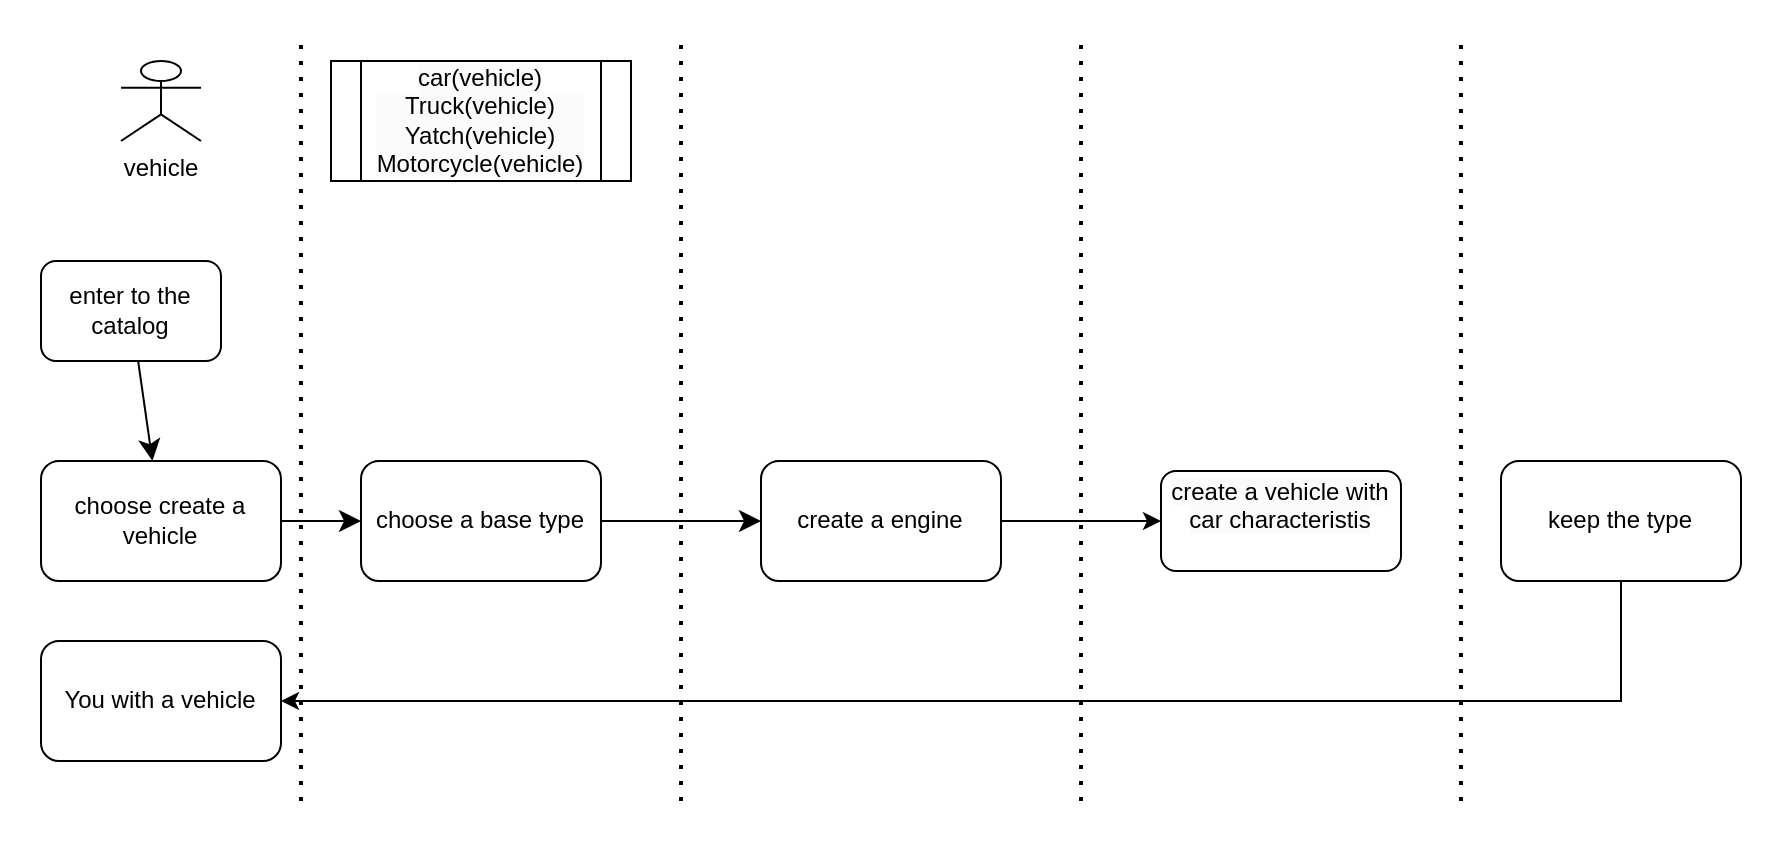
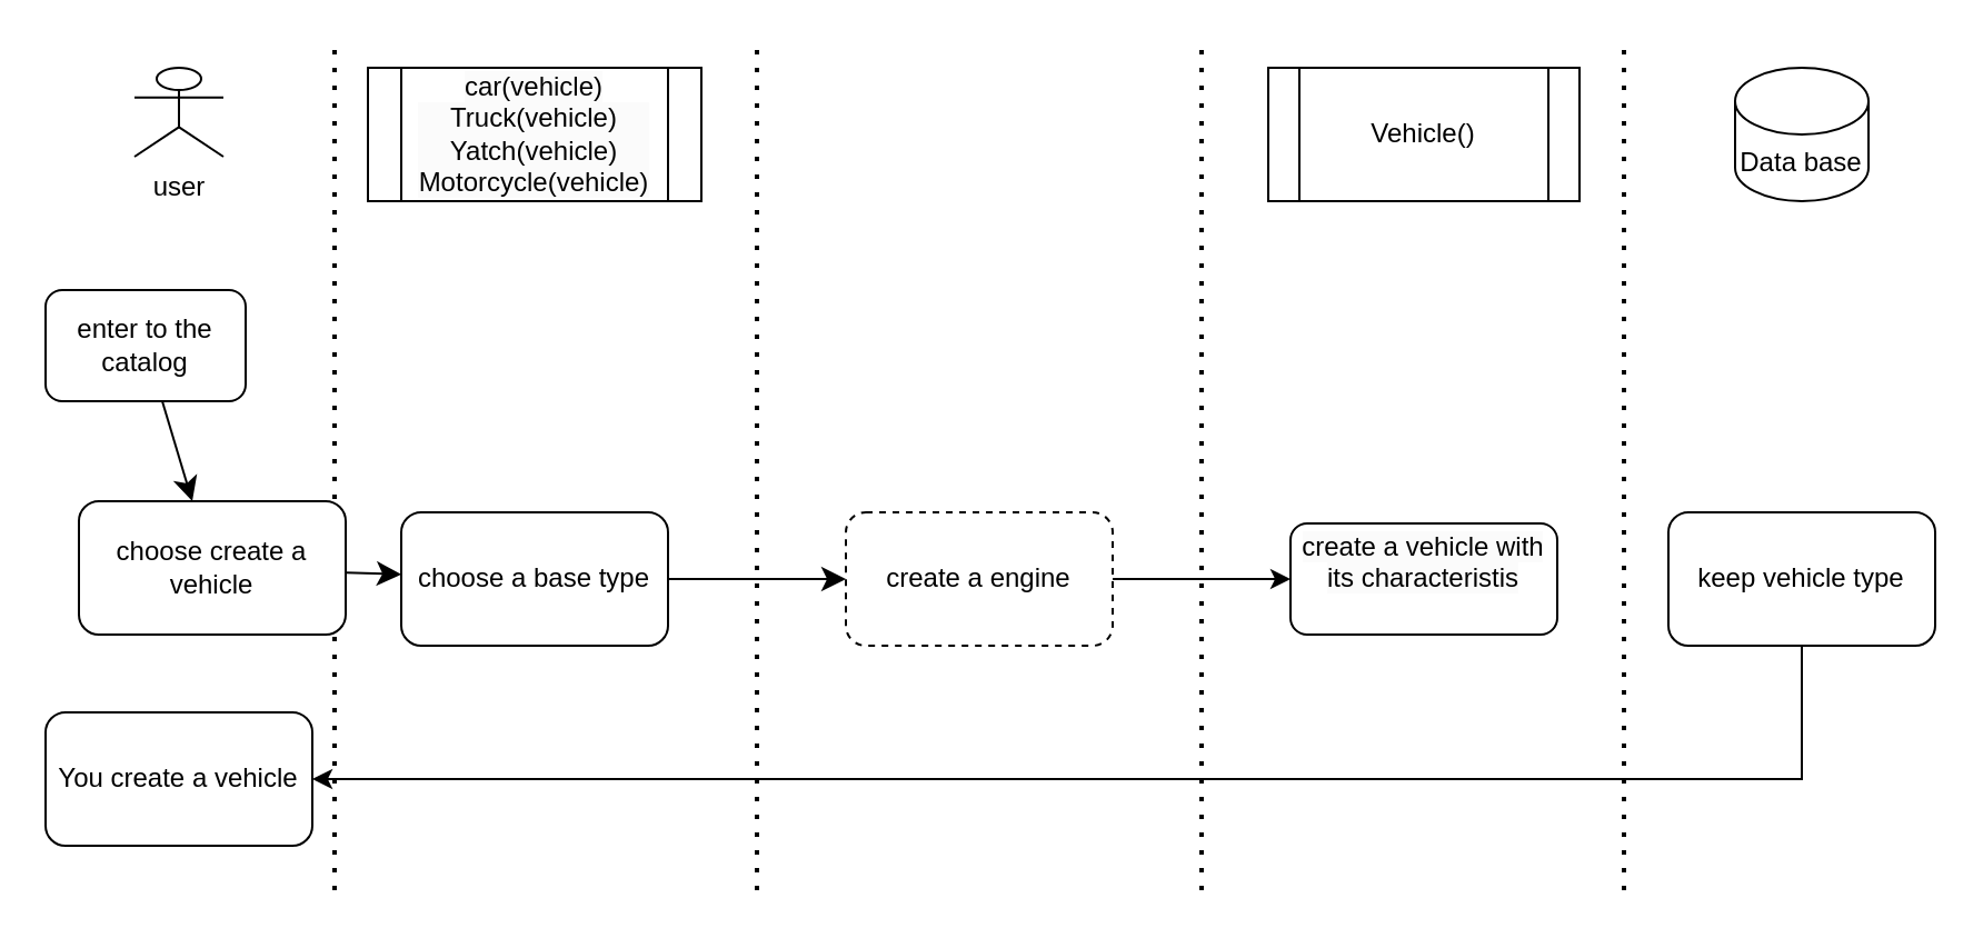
+ <mxCell id="6" value="Vehicle()" style="shape=process;whiteSpace=wrap;html=1;backgroundOutline=1;movable=1;resizable=1;rotatable=1;deletable=1;editable=1;locked=0;connectable=1;" parent="1" vertex="1"><mxGeometry x="570" y="30" width="140" height="60" as="geometry" /></mxCell>
+ <mxCell id="15" value="Data base" style="shape=cylinder3;whiteSpace=wrap;html=1;boundedLbl=1;backgroundOutline=1;size=15;" parent="1" vertex="1"><mxGeometry x="780" y="30" width="60" height="60" as="geometry" /></mxCell>
- <mxCell id="2" value="vehicle" style="shape=umlActor;verticalLabelPosition=bottom;verticalAlign=top;html=1;outlineConnect=0;movable=1;resizable=1;rotatable=1;deletable=1;editable=1;locked=0;connectable=1;" parent="1" vertex="1"><mxGeometry x="60" y="30" width="40" height="40" as="geometry" /></mxCell>
+ <mxCell id="2" value="user" style="shape=umlActor;verticalLabelPosition=bottom;verticalAlign=top;html=1;outlineConnect=0;movable=1;resizable=1;rotatable=1;deletable=1;editable=1;locked=0;connectable=1;" parent="1" vertex="1"><mxGeometry x="60" y="30" width="40" height="40" as="geometry" /></mxCell>
- <mxCell id="10" value="choose create a vehicle" style="rounded=1;whiteSpace=wrap;html=1;" parent="1" vertex="1"><mxGeometry x="20" y="230" width="120" height="60" as="geometry" /></mxCell>
+ <mxCell id="10" value="choose create a vehicle" style="rounded=1;whiteSpace=wrap;html=1;" parent="1" vertex="1"><mxGeometry x="35" y="225" width="120" height="60" as="geometry" /></mxCell>
- <mxCell id="22" value="create a engine" style="rounded=1;whiteSpace=wrap;html=1;" vertex="1" parent="1"><mxGeometry x="380" y="230" width="120" height="60" as="geometry" /></mxCell>
+ <mxCell id="22" value="create a engine" style="rounded=1;whiteSpace=wrap;html=1;dashed=1;" vertex="1" parent="1"><mxGeometry x="380" y="230" width="120" height="60" as="geometry" /></mxCell>
- <mxCell id="13" value="&#10;&lt;span style=&quot;color: rgb(0, 0, 0); font-family: Helvetica; font-size: 12px; font-style: normal; font-variant-ligatures: normal; font-variant-caps: normal; font-weight: 400; letter-spacing: normal; orphans: 2; text-align: center; text-indent: 0px; text-transform: none; widows: 2; word-spacing: 0px; -webkit-text-stroke-width: 0px; white-space: normal; background-color: rgb(251, 251, 251); text-decoration-thickness: initial; text-decoration-style: initial; text-decoration-color: initial; display: inline !important; float: none;&quot;&gt;create a vehicle with car characteristis&lt;/span&gt;&#10;&#10;" style="rounded=1;whiteSpace=wrap;html=1;" parent="1" vertex="1"><mxGeometry x="580" y="235" width="120" height="50" as="geometry" /></mxCell>
+ <mxCell id="13" value="&#10;&lt;span style=&quot;color: rgb(0, 0, 0); font-family: Helvetica; font-size: 12px; font-style: normal; font-variant-ligatures: normal; font-variant-caps: normal; font-weight: 400; letter-spacing: normal; orphans: 2; text-align: center; text-indent: 0px; text-transform: none; widows: 2; word-spacing: 0px; -webkit-text-stroke-width: 0px; white-space: normal; background-color: rgb(251, 251, 251); text-decoration-thickness: initial; text-decoration-style: initial; text-decoration-color: initial; display: inline !important; float: none;&quot;&gt;create a vehicle with its characteristis&lt;/span&gt;&#10;&#10;" style="rounded=1;whiteSpace=wrap;html=1;" parent="1" vertex="1"><mxGeometry x="580" y="235" width="120" height="50" as="geometry" /></mxCell>
- <mxCell id="17" value="keep the type" style="rounded=1;whiteSpace=wrap;html=1;" parent="1" vertex="1"><mxGeometry x="750" y="229.997" width="120" height="60" as="geometry" /></mxCell>
+ <mxCell id="17" value="keep vehicle type" style="rounded=1;whiteSpace=wrap;html=1;" parent="1" vertex="1"><mxGeometry x="750" y="229.997" width="120" height="60" as="geometry" /></mxCell>
- <mxCell id="18" value="You with a v&lt;span style=&quot;background-color: initial;&quot;&gt;ehicle&lt;/span&gt;" style="rounded=1;whiteSpace=wrap;html=1;" parent="1" vertex="1"><mxGeometry x="20" y="320" width="120" height="60" as="geometry" /></mxCell>
+ <mxCell id="18" value="You create a v&lt;span style=&quot;background-color: initial;&quot;&gt;ehicle&lt;/span&gt;" style="rounded=1;whiteSpace=wrap;html=1;" parent="1" vertex="1"><mxGeometry x="20" y="320" width="120" height="60" as="geometry" /></mxCell>
